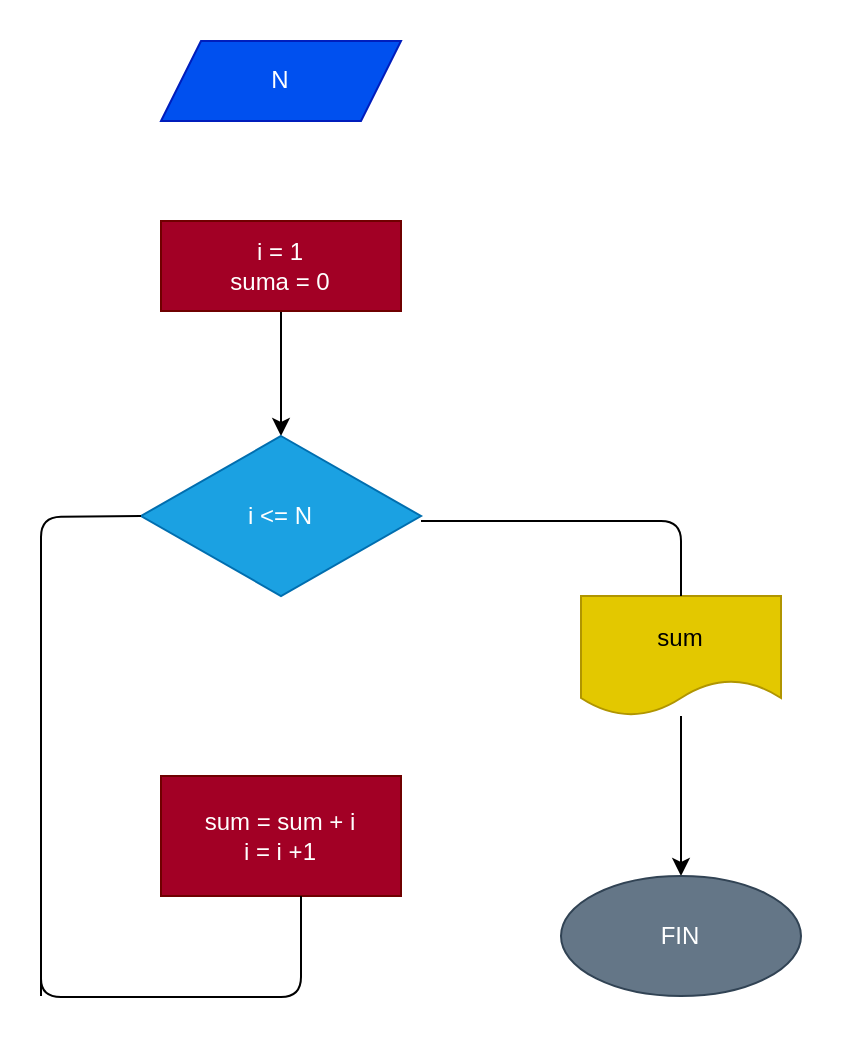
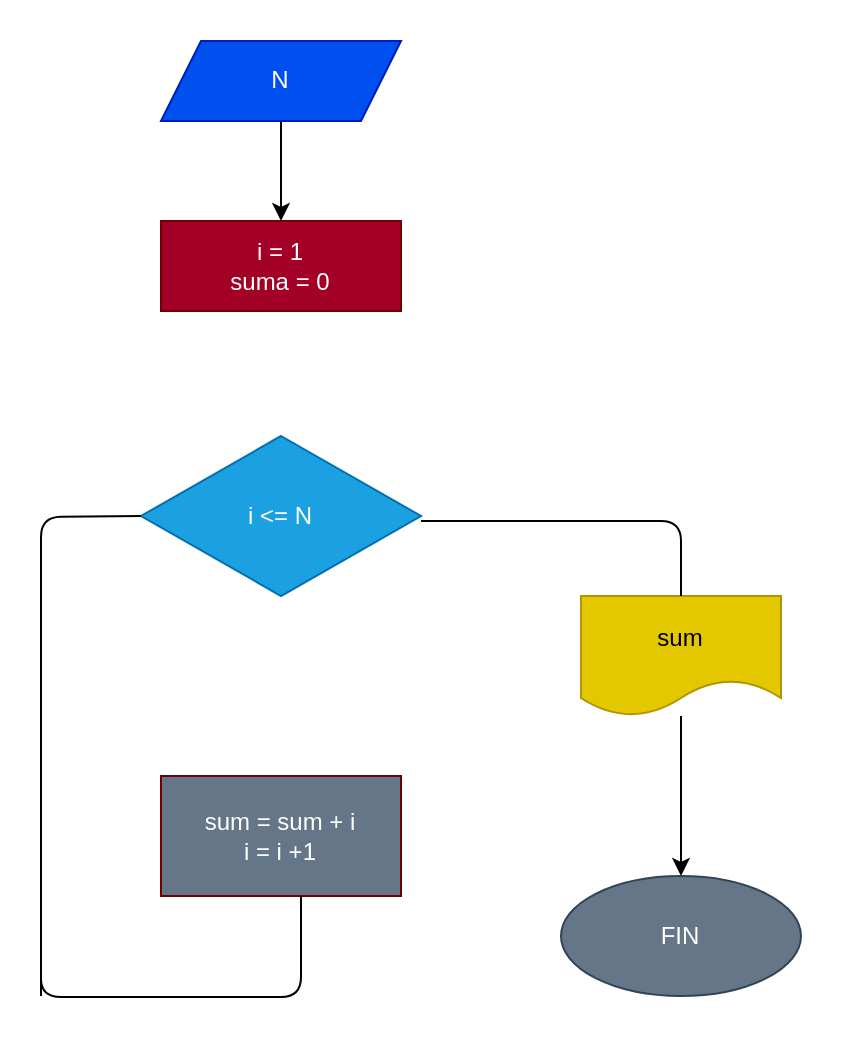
+ <mxCell id="2" value="" style="edgeStyle=none;html=1;" edge="1" parent="1" source="3" target="5"><mxGeometry relative="1" as="geometry" /></mxCell>
- <mxCell id="4" value="" style="edgeStyle=none;html=1;" edge="1" parent="1" source="5" target="6"><mxGeometry relative="1" as="geometry" /></mxCell>
- <mxCell id="7" value="sum = sum + i&lt;br&gt;i = i +1" style="whiteSpace=wrap;html=1;fillColor=#a20025;fontColor=#ffffff;strokeColor=#6F0000;" vertex="1" parent="1"><mxGeometry x="80" y="387.5" width="120" height="60" as="geometry" /></mxCell>
+ <mxCell id="7" value="sum = sum + i&lt;br&gt;i = i +1" style="whiteSpace=wrap;html=1;fillColor=#647687;fontColor=#ffffff;strokeColor=#6F0000;" vertex="1" parent="1"><mxGeometry x="80" y="387.5" width="120" height="60" as="geometry" /></mxCell>
